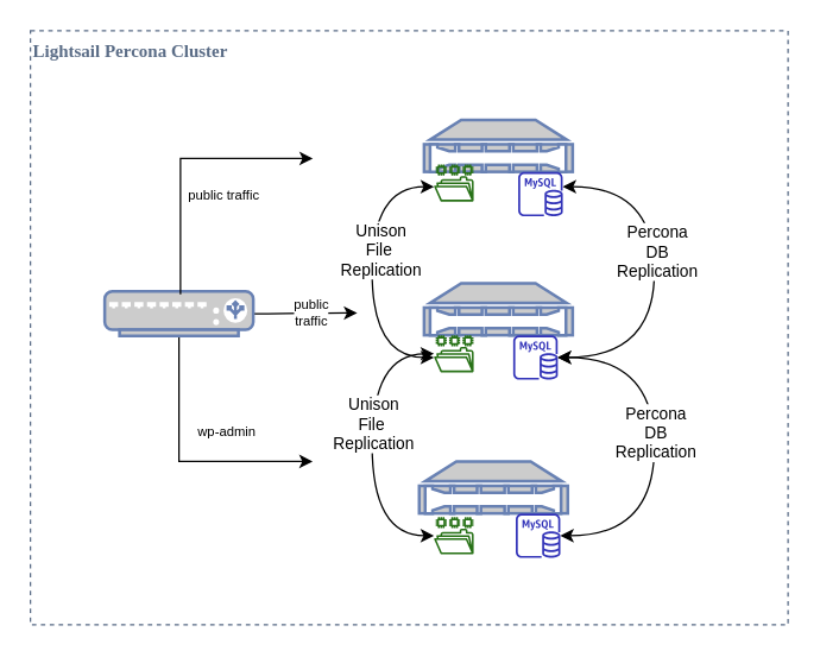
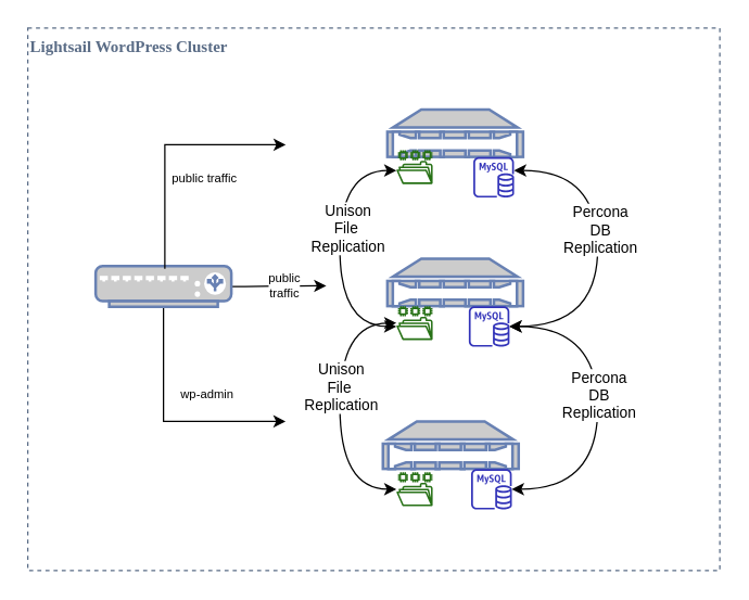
- <mxCell id="2" value="Lightsail Percona Cluster" style="fillColor=none;strokeColor=#5A6C86;dashed=1;verticalAlign=top;fontStyle=1;fontColor=#5A6C86;align=left;fontFamily=Verdana;" parent="1" vertex="1"><mxGeometry x="20" y="20" width="510" height="400" as="geometry" /></mxCell>
+ <mxCell id="2" value="Lightsail WordPress Cluster" style="fillColor=none;strokeColor=#5A6C86;dashed=1;verticalAlign=top;fontStyle=1;fontColor=#5A6C86;align=left;fontFamily=Verdana;" parent="1" vertex="1"><mxGeometry x="20" y="20" width="510" height="400" as="geometry" /></mxCell>
